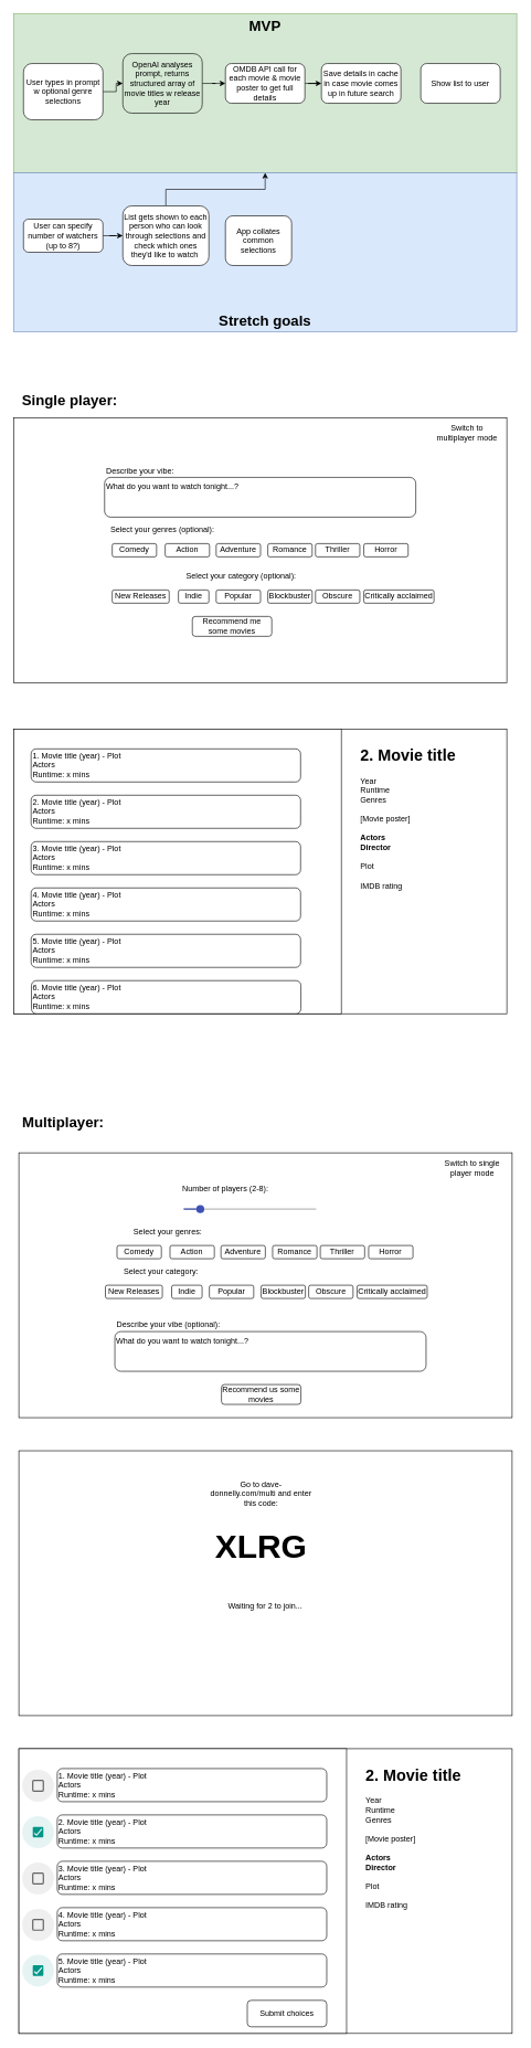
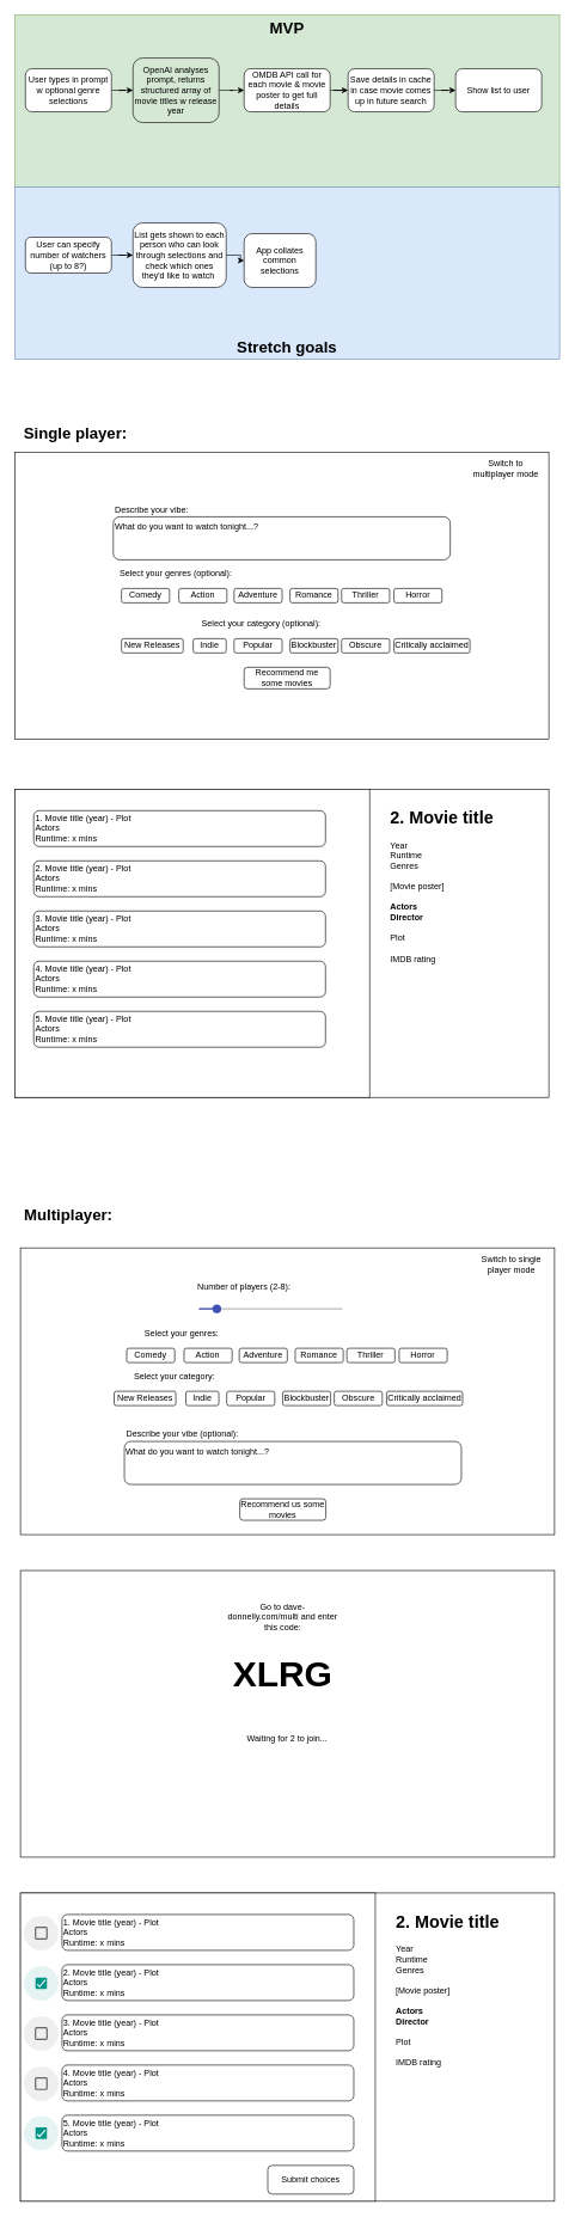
+ <mxCell id="10" value="" style="edgeStyle=orthogonalEdgeStyle;rounded=0;orthogonalLoop=1;jettySize=auto;html=1;" parent="1" source="11" target="12" edge="1"><mxGeometry relative="1" as="geometry" /></mxCell>
- <mxCell id="5" value="User types in prompt w optional genre selections" style="rounded=1;whiteSpace=wrap;html=1;" parent="1" vertex="1"><mxGeometry x="35" y="95" width="120" height="85" as="geometry" /></mxCell>
+ <mxCell id="5" value="User types in prompt w optional genre selections" style="rounded=1;whiteSpace=wrap;html=1;" parent="1" vertex="1"><mxGeometry x="35" y="95" width="120" height="60" as="geometry" /></mxCell>
- <mxCell id="15" value="" style="edgeStyle=orthogonalEdgeStyle;rounded=0;orthogonalLoop=1;jettySize=auto;html=1;" parent="1" source="16" target="2" edge="1"><mxGeometry relative="1" as="geometry" /></mxCell>
+ <mxCell id="15" value="" style="edgeStyle=orthogonalEdgeStyle;rounded=0;orthogonalLoop=1;jettySize=auto;html=1;" parent="1" source="16" target="17" edge="1"><mxGeometry relative="1" as="geometry" /></mxCell>
- <mxCell id="35" value="Recommend me some movies" style="rounded=1;whiteSpace=wrap;html=1;" vertex="1" parent="1"><mxGeometry x="290" y="930" width="120" height="30" as="geometry" /></mxCell>
+ <mxCell id="35" value="Recommend me some movies" style="rounded=1;whiteSpace=wrap;html=1;" vertex="1" parent="1"><mxGeometry x="340" y="930" width="120" height="30" as="geometry" /></mxCell>
- <mxCell id="95" value="&lt;div&gt;6. Movie title (year) - Plot&lt;/div&gt;&lt;div&gt;Actors&lt;/div&gt;&lt;div&gt;Runtime: x mins&lt;/div&gt;" style="rounded=1;whiteSpace=wrap;html=1;align=left;" vertex="1" parent="1"><mxGeometry x="47" y="1480" width="407" height="50" as="geometry" /></mxCell>
